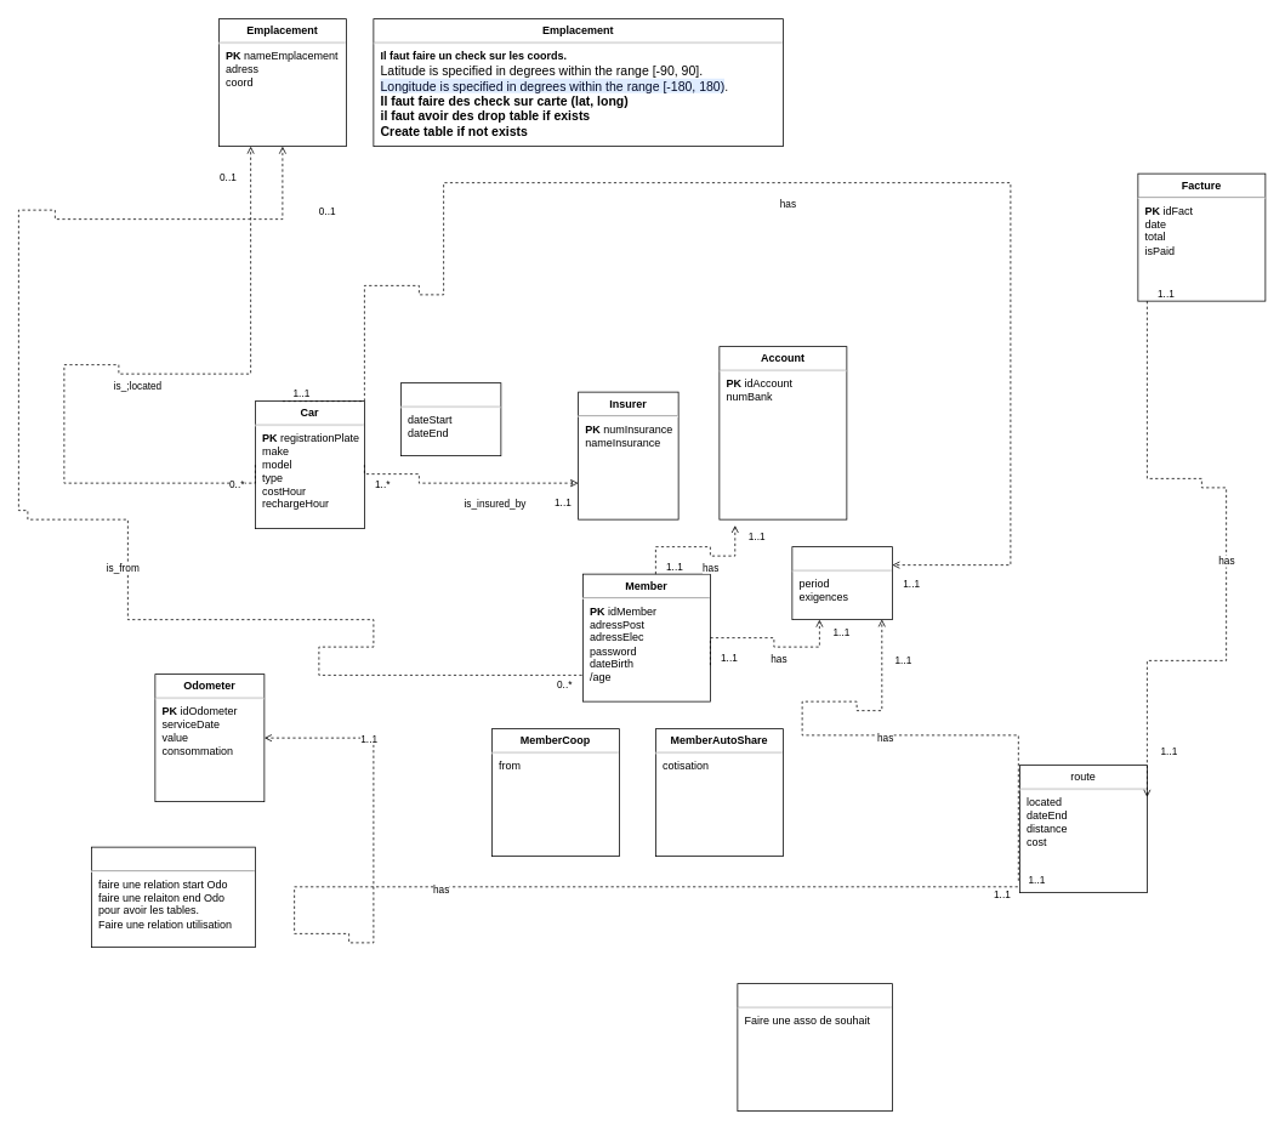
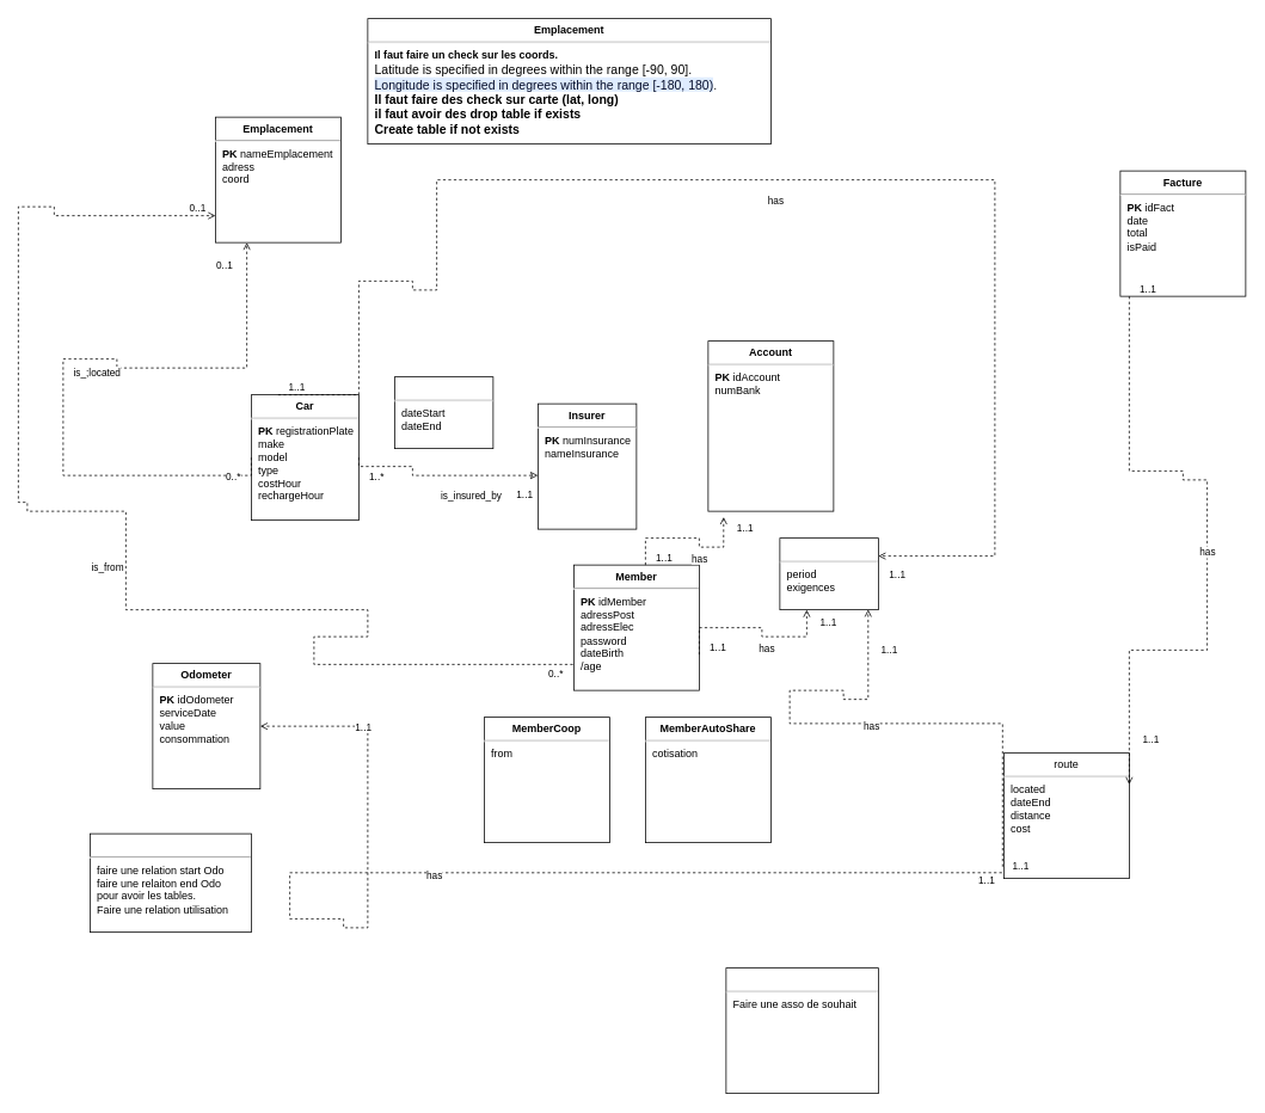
- <mxCell id="5" value="&lt;p style=&quot;margin:0px;margin-top:6px;text-align:center;&quot;&gt;&lt;b&gt;Emplacement&lt;/b&gt;&lt;/p&gt;&lt;hr&gt;&lt;p style=&quot;margin:0px;margin-left:8px;&quot;&gt;&lt;b&gt;PK&lt;/b&gt;&amp;nbsp;nameEmplacement&lt;/p&gt;&lt;p style=&quot;margin:0px;margin-left:8px;&quot;&gt;adress&lt;/p&gt;&lt;p style=&quot;margin:0px;margin-left:8px;&quot;&gt;coord&lt;/p&gt;" style="align=left;overflow=fill;html=1;dropTarget=0;" parent="1" vertex="1"><mxGeometry x="240" y="20" width="140" height="140" as="geometry" /></mxCell>
+ <mxCell id="5" value="&lt;p style=&quot;margin:0px;margin-top:6px;text-align:center;&quot;&gt;&lt;b&gt;Emplacement&lt;/b&gt;&lt;/p&gt;&lt;hr&gt;&lt;p style=&quot;margin:0px;margin-left:8px;&quot;&gt;&lt;b&gt;PK&lt;/b&gt;&amp;nbsp;nameEmplacement&lt;/p&gt;&lt;p style=&quot;margin:0px;margin-left:8px;&quot;&gt;adress&lt;/p&gt;&lt;p style=&quot;margin:0px;margin-left:8px;&quot;&gt;coord&lt;/p&gt;" style="align=left;overflow=fill;html=1;dropTarget=0;" parent="1" vertex="1"><mxGeometry x="240" y="130" width="140" height="140" as="geometry" /></mxCell>
- <mxCell id="3" value="&lt;p style=&quot;margin:0px;margin-top:6px;text-align:center;&quot;&gt;&lt;b&gt;Insurer&lt;/b&gt;&lt;/p&gt;&lt;hr&gt;&lt;p style=&quot;margin:0px;margin-left:8px;&quot;&gt;&lt;b&gt;PK&lt;/b&gt;&amp;nbsp;numInsurance&lt;/p&gt;&lt;p style=&quot;margin:0px;margin-left:8px;&quot;&gt;nameInsurance&lt;/p&gt;&lt;p style=&quot;margin:0px;margin-left:8px;&quot;&gt;&lt;br&gt;&lt;/p&gt;&lt;p style=&quot;margin:0px;margin-left:8px;&quot;&gt;&lt;br&gt;&lt;/p&gt;" style="align=left;overflow=fill;html=1;dropTarget=0;" parent="1" vertex="1"><mxGeometry x="635" y="430" width="110" height="140" as="geometry" /></mxCell>
+ <mxCell id="3" value="&lt;p style=&quot;margin:0px;margin-top:6px;text-align:center;&quot;&gt;&lt;b&gt;Insurer&lt;/b&gt;&lt;/p&gt;&lt;hr&gt;&lt;p style=&quot;margin:0px;margin-left:8px;&quot;&gt;&lt;b&gt;PK&lt;/b&gt;&amp;nbsp;numInsurance&lt;/p&gt;&lt;p style=&quot;margin:0px;margin-left:8px;&quot;&gt;nameInsurance&lt;/p&gt;&lt;p style=&quot;margin:0px;margin-left:8px;&quot;&gt;&lt;br&gt;&lt;/p&gt;&lt;p style=&quot;margin:0px;margin-left:8px;&quot;&gt;&lt;br&gt;&lt;/p&gt;" style="align=left;overflow=fill;html=1;dropTarget=0;" parent="1" vertex="1"><mxGeometry x="600" y="450" width="110" height="140" as="geometry" /></mxCell>
